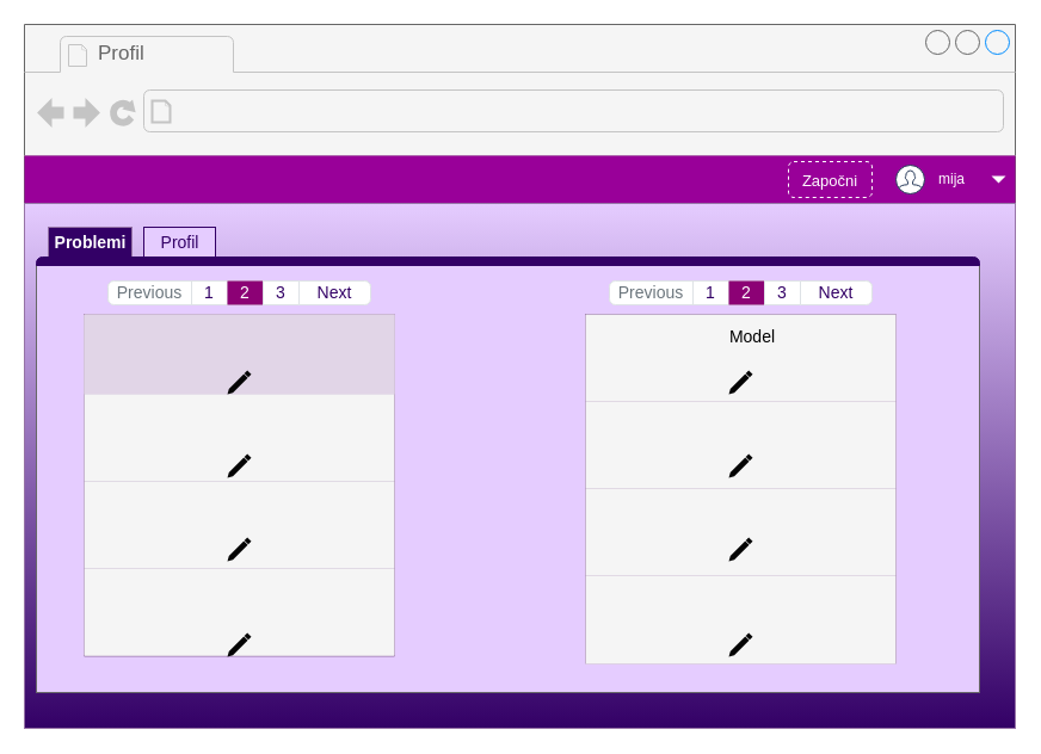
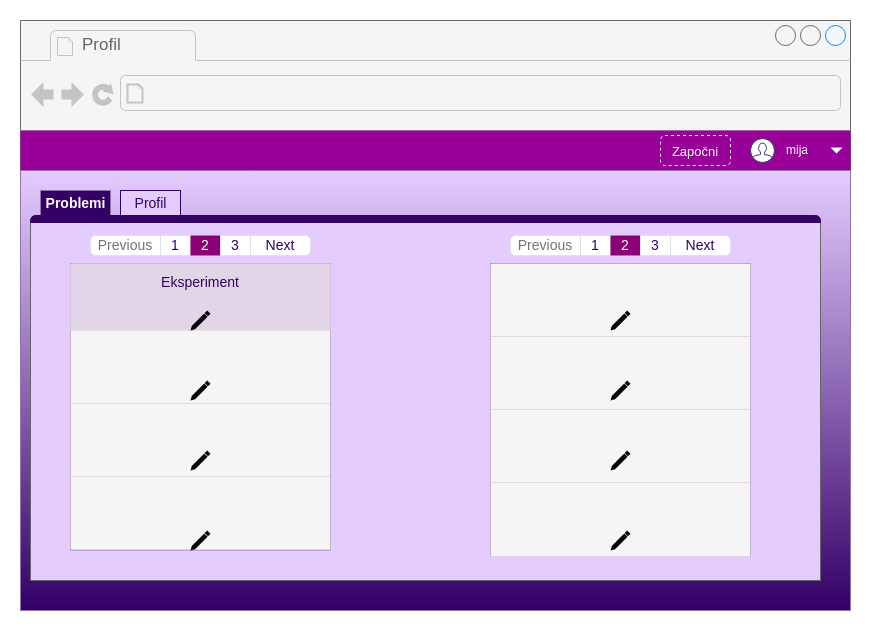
+ <mxCell id="22" value="&lt;font style=&quot;font-size: 14px&quot; color=&quot;#330066&quot;&gt;Eksperiment&lt;/font&gt;" style="rounded=0;whiteSpace=wrap;html=1;shadow=0;fontSize=14;fillColor=none;strokeColor=none;" vertex="1" parent="10"><mxGeometry x="40" y="73.12" width="260" height="36.87" as="geometry" /></mxCell>
- <mxCell id="49" value="&lt;font color=&quot;#000000&quot;&gt;Model&lt;/font&gt;" style="text;html=1;strokeColor=none;fillColor=none;align=center;verticalAlign=middle;whiteSpace=wrap;rounded=0;shadow=0;labelBackgroundColor=none;fontSize=14;fontColor=#FFFFFF;" vertex="1" parent="10"><mxGeometry x="570" y="76.55" width="60" height="30" as="geometry" /></mxCell>
